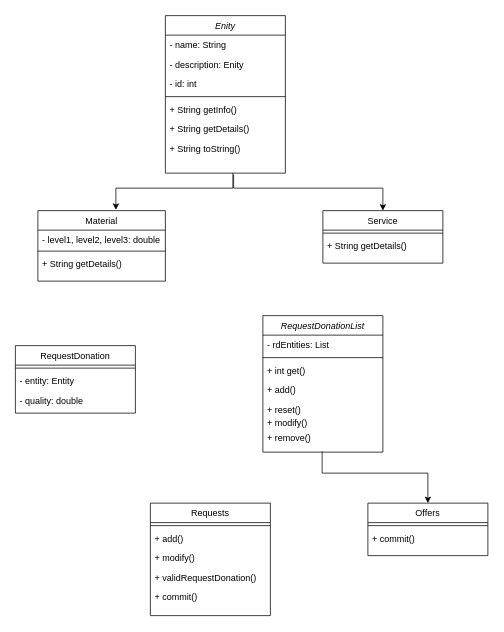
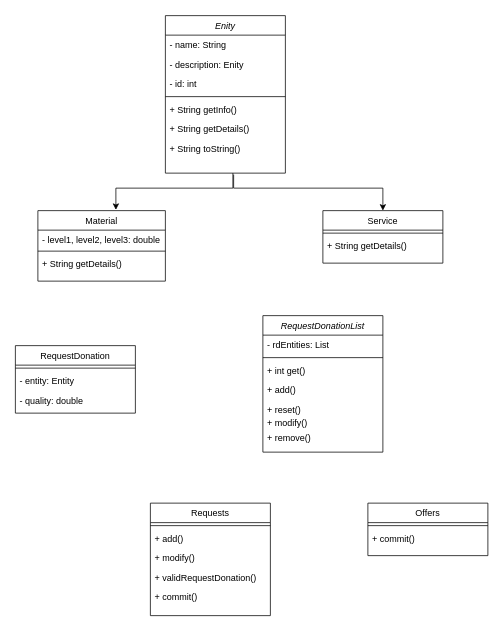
- <mxCell id="41" style="edgeStyle=orthogonalEdgeStyle;rounded=0;orthogonalLoop=1;jettySize=auto;html=1;exitX=0.494;exitY=0.969;exitDx=0;exitDy=0;entryX=0.5;entryY=0;entryDx=0;entryDy=0;exitPerimeter=0;" edge="1" parent="1" source="25" target="30"><mxGeometry relative="1" as="geometry"><Array as="points"><mxPoint x="429" y="630" /><mxPoint x="570" y="630" /></Array></mxGeometry></mxCell>
